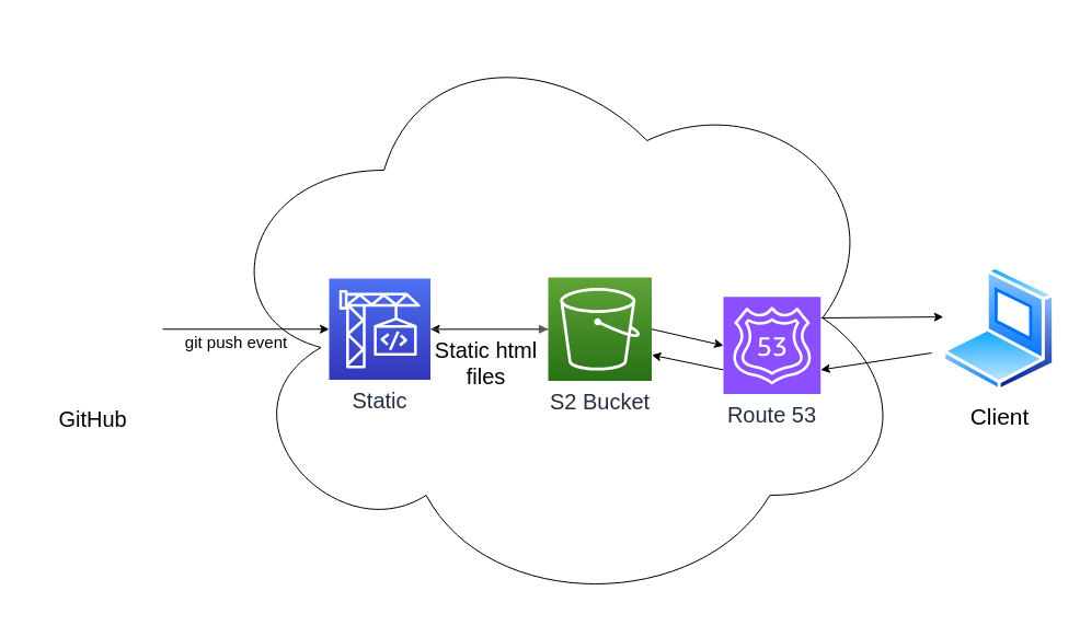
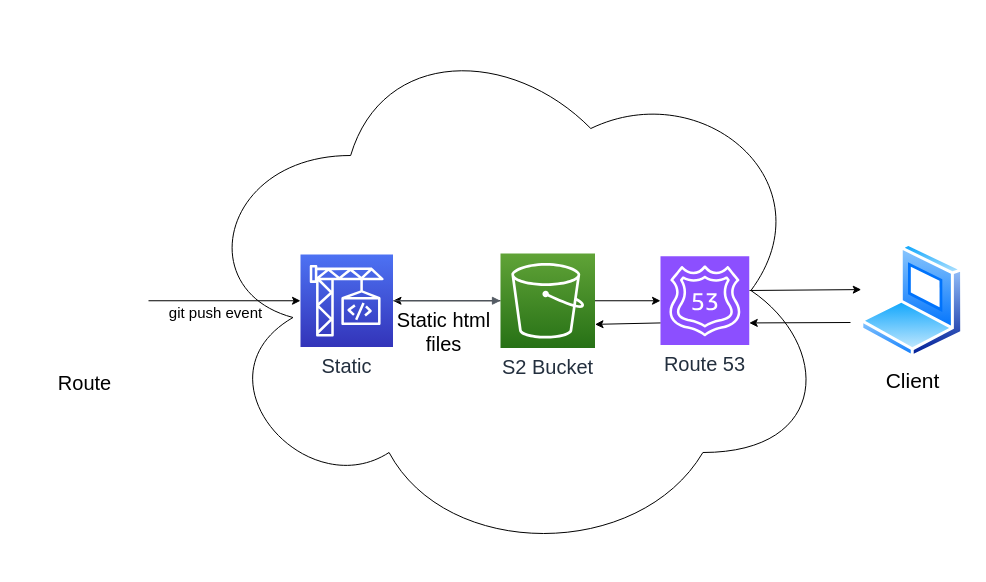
- <mxCell id="10" value="&lt;font style=&quot;font-size: 20px;&quot;&gt;Route 53&lt;/font&gt;" style="sketch=0;points=[[0,0,0],[0.25,0,0],[0.5,0,0],[0.75,0,0],[1,0,0],[0,1,0],[0.25,1,0],[0.5,1,0],[0.75,1,0],[1,1,0],[0,0.25,0],[0,0.5,0],[0,0.75,0],[1,0.25,0],[1,0.5,0],[1,0.75,0]];outlineConnect=0;fontColor=#232F3E;fillColor=#8C4FFF;strokeColor=#ffffff;dashed=0;verticalLabelPosition=bottom;verticalAlign=top;align=center;html=1;fontSize=12;fontStyle=0;aspect=fixed;shape=mxgraph.aws4.resourceIcon;resIcon=mxgraph.aws4.route_53;" vertex="1" parent="3"><mxGeometry x="470" y="250.87" width="88.75" height="88.75" as="geometry" /></mxCell>
+ <mxCell id="10" value="&lt;font style=&quot;font-size: 20px;&quot;&gt;Route 53&lt;/font&gt;" style="sketch=0;points=[[0,0,0],[0.25,0,0],[0.5,0,0],[0.75,0,0],[1,0,0],[0,1,0],[0.25,1,0],[0.5,1,0],[0.75,1,0],[1,1,0],[0,0.25,0],[0,0.5,0],[0,0.75,0],[1,0.25,0],[1,0.5,0],[1,0.75,0]];outlineConnect=0;fontColor=#232F3E;fillColor=#8C4FFF;strokeColor=#ffffff;dashed=0;verticalLabelPosition=bottom;verticalAlign=top;align=center;html=1;fontSize=12;fontStyle=0;aspect=fixed;shape=mxgraph.aws4.resourceIcon;resIcon=mxgraph.aws4.route_53;" vertex="1" parent="3"><mxGeometry x="470" y="235.87" width="88.75" height="88.75" as="geometry" /></mxCell>
- <mxCell id="2" value="&lt;font style=&quot;font-size: 20px;&quot;&gt;GitHub&lt;br&gt;&lt;/font&gt;" style="shape=image;html=1;verticalAlign=top;verticalLabelPosition=bottom;labelBackgroundColor=#ffffff;imageAspect=0;aspect=fixed;image=https://cdn4.iconfinder.com/data/icons/ionicons/512/icon-social-github-128.png" vertex="1" parent="1"><mxGeometry x="20" y="236.25" width="128" height="128" as="geometry" /></mxCell>
+ <mxCell id="2" value="&lt;font style=&quot;font-size: 20px;&quot;&gt;Route&lt;br&gt;&lt;/font&gt;" style="shape=image;html=1;verticalAlign=top;verticalLabelPosition=bottom;labelBackgroundColor=#ffffff;imageAspect=0;aspect=fixed;image=https://cdn4.iconfinder.com/data/icons/ionicons/512/icon-social-github-128.png" vertex="1" parent="1"><mxGeometry x="20" y="236.25" width="128" height="128" as="geometry" /></mxCell>
